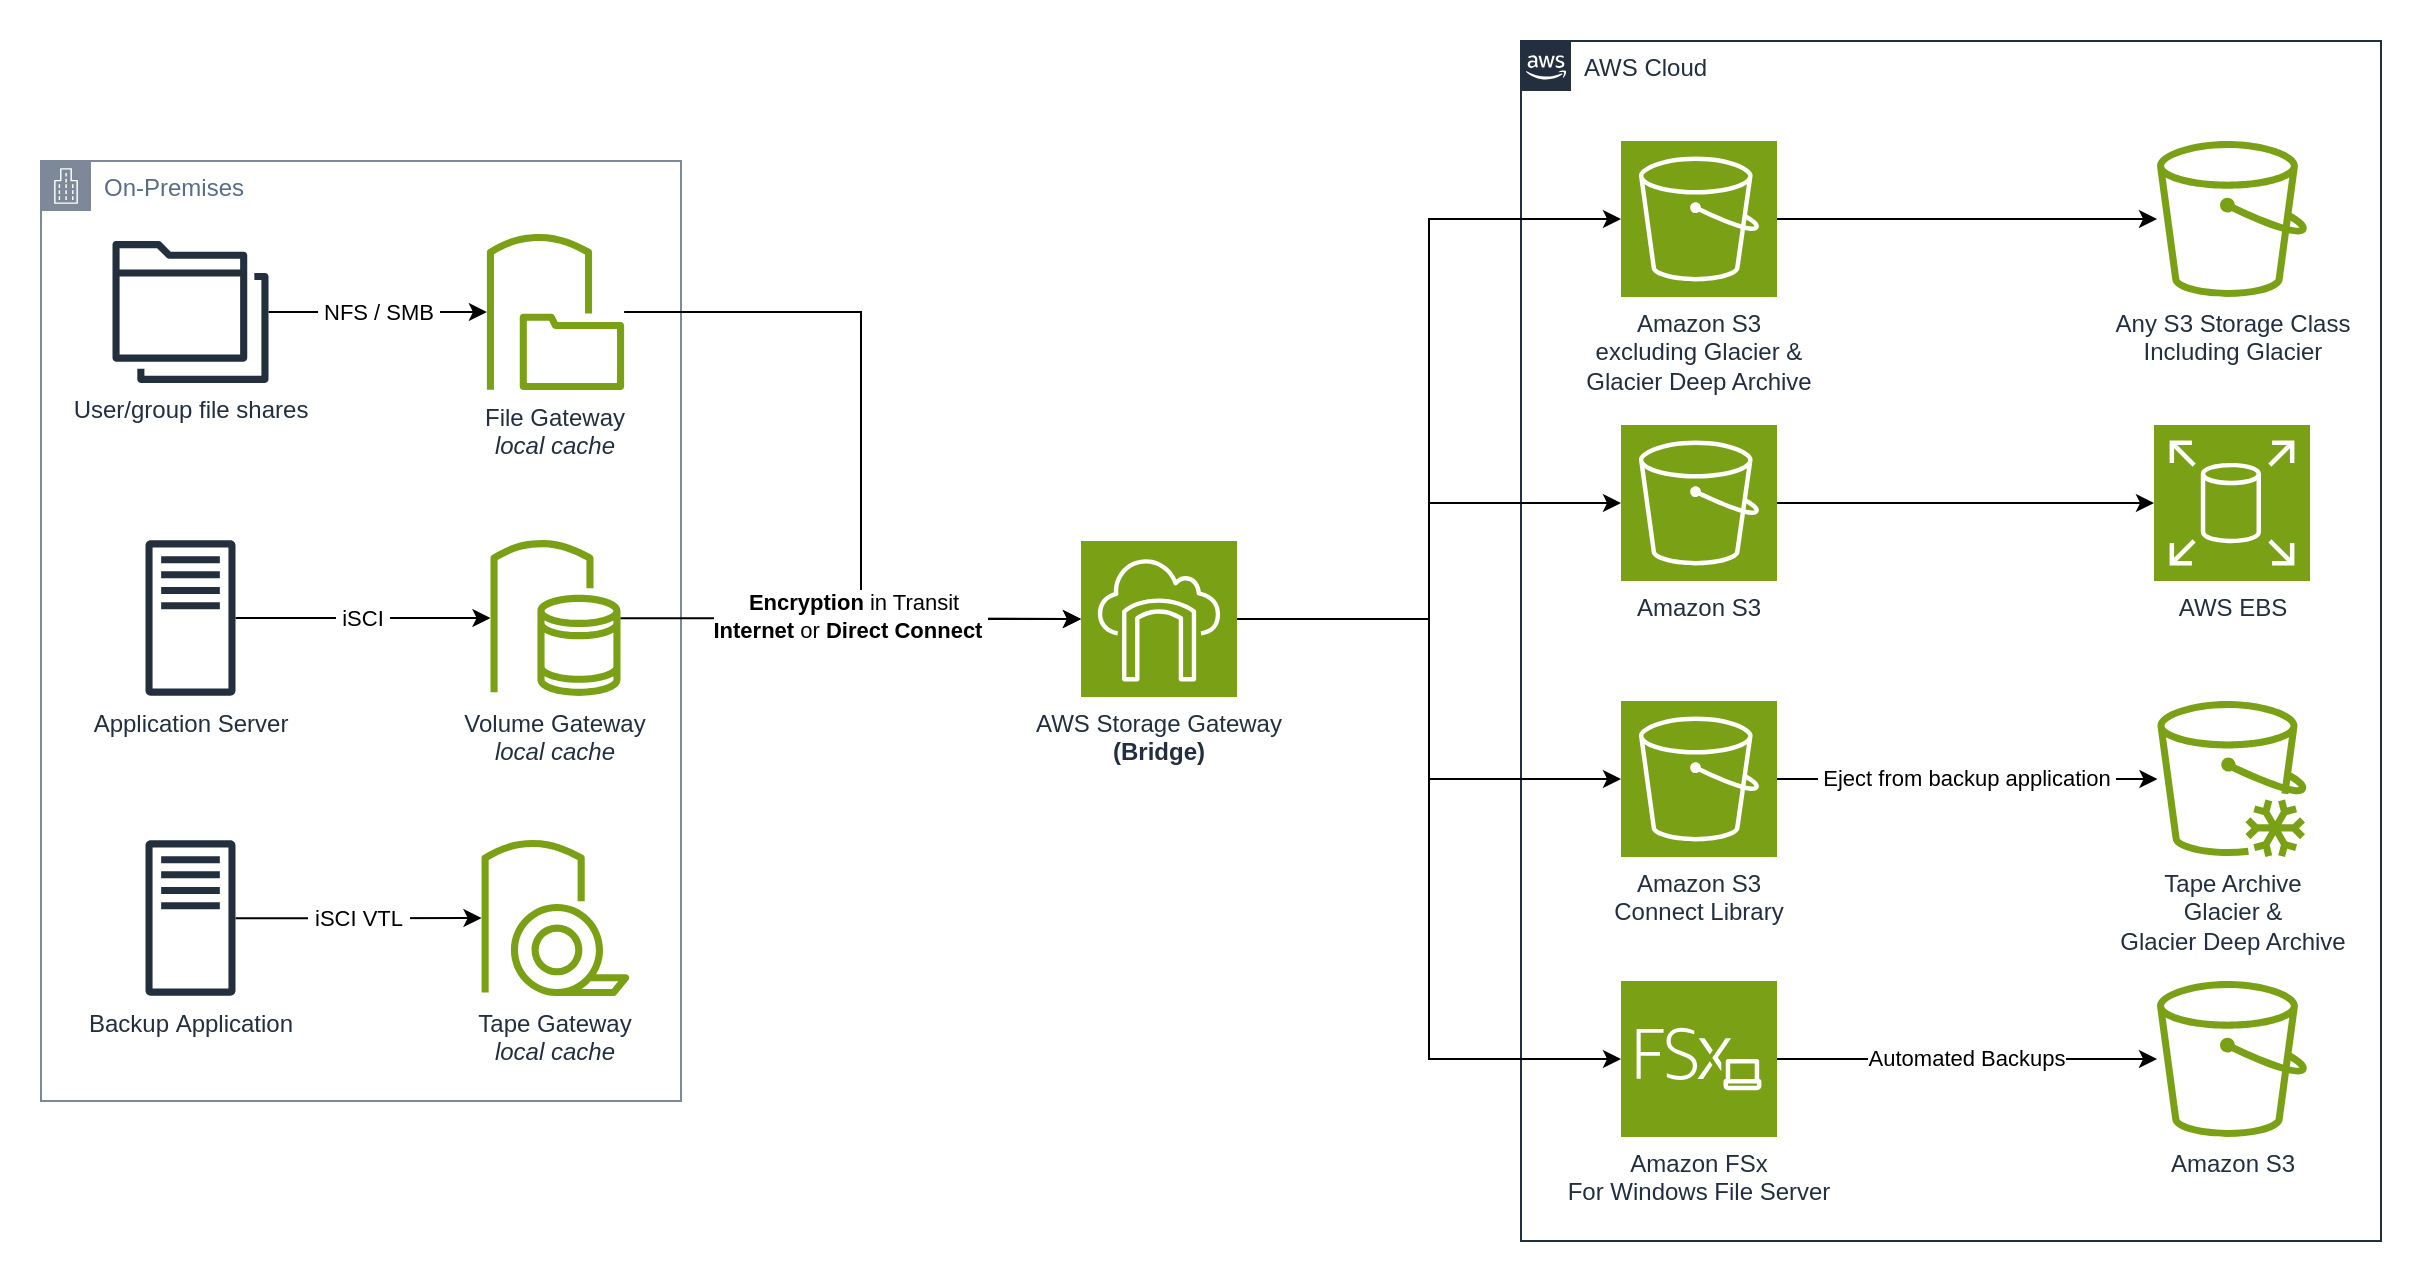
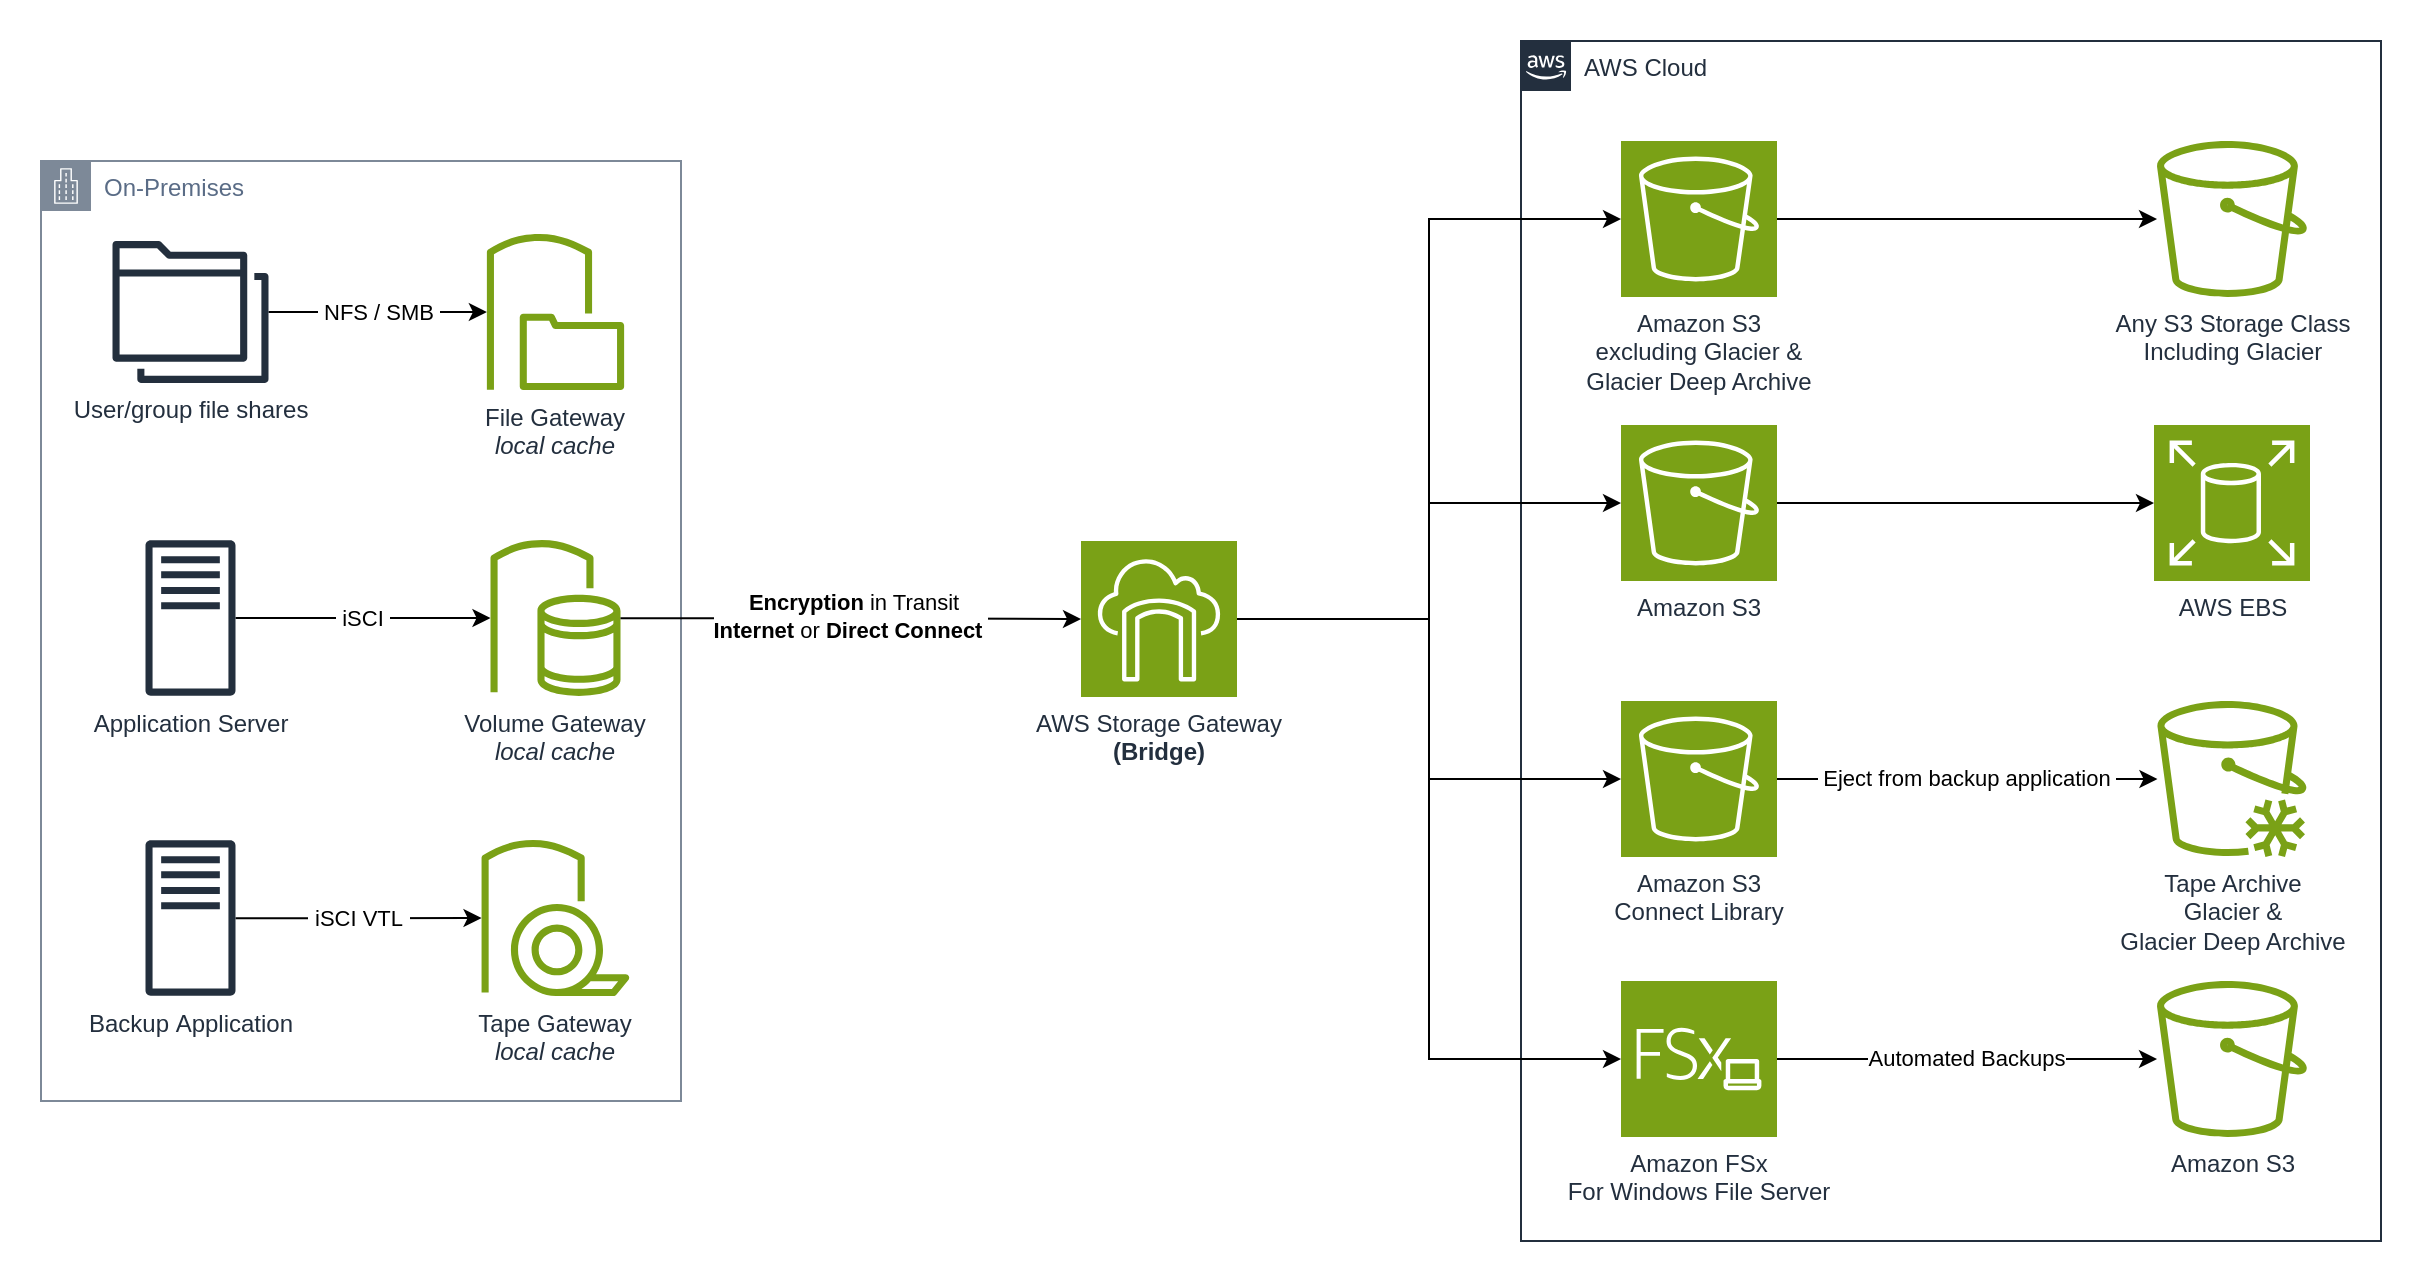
- <mxCell id="27" style="edgeStyle=orthogonalEdgeStyle;rounded=0;orthogonalLoop=1;jettySize=auto;html=1;entryX=0;entryY=0.5;entryDx=0;entryDy=0;entryPerimeter=0;" edge="1" parent="1" source="11" target="26"><mxGeometry relative="1" as="geometry"><Array as="points"><mxPoint x="430" y="156" /><mxPoint x="430" y="309" /></Array></mxGeometry></mxCell>
